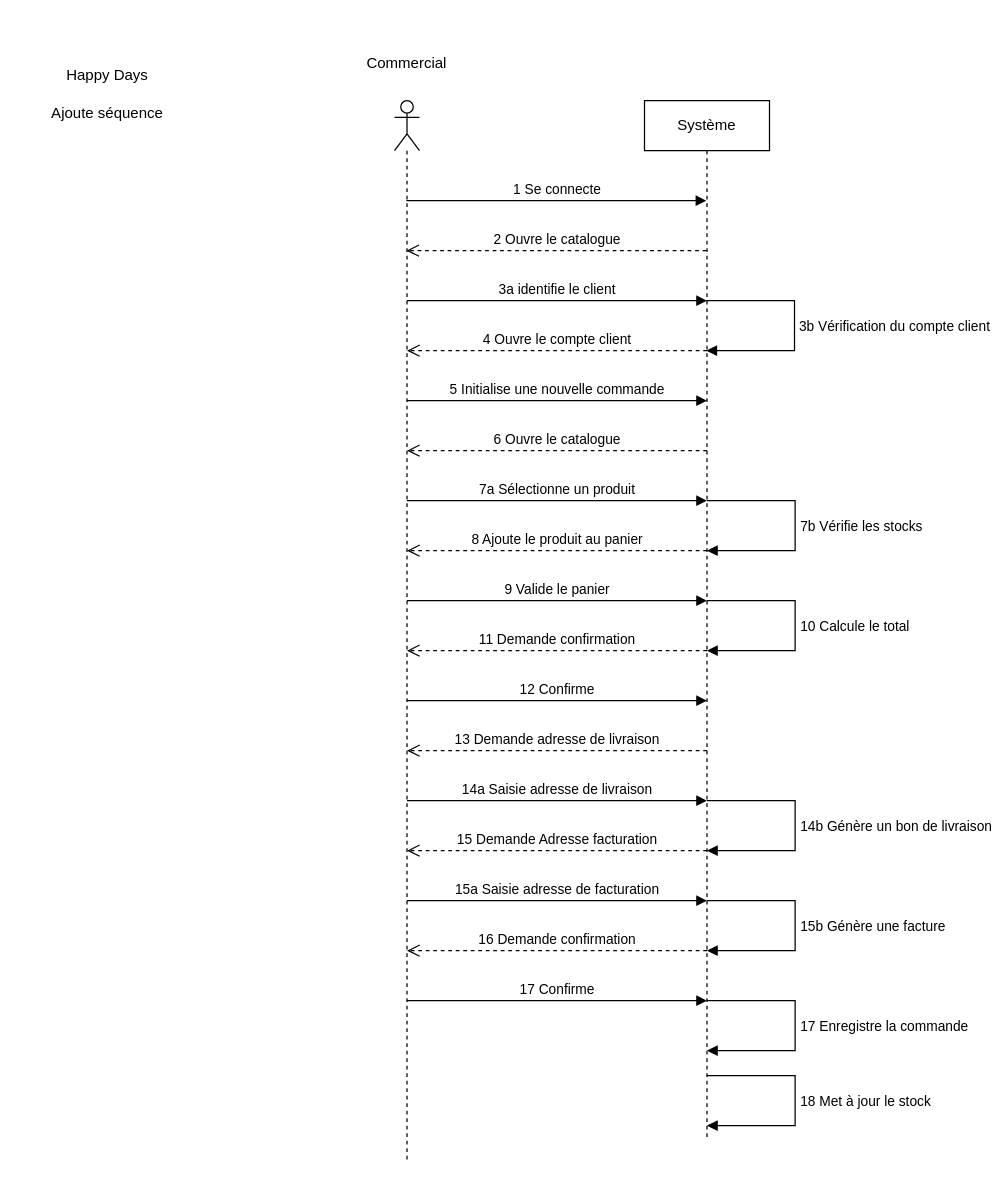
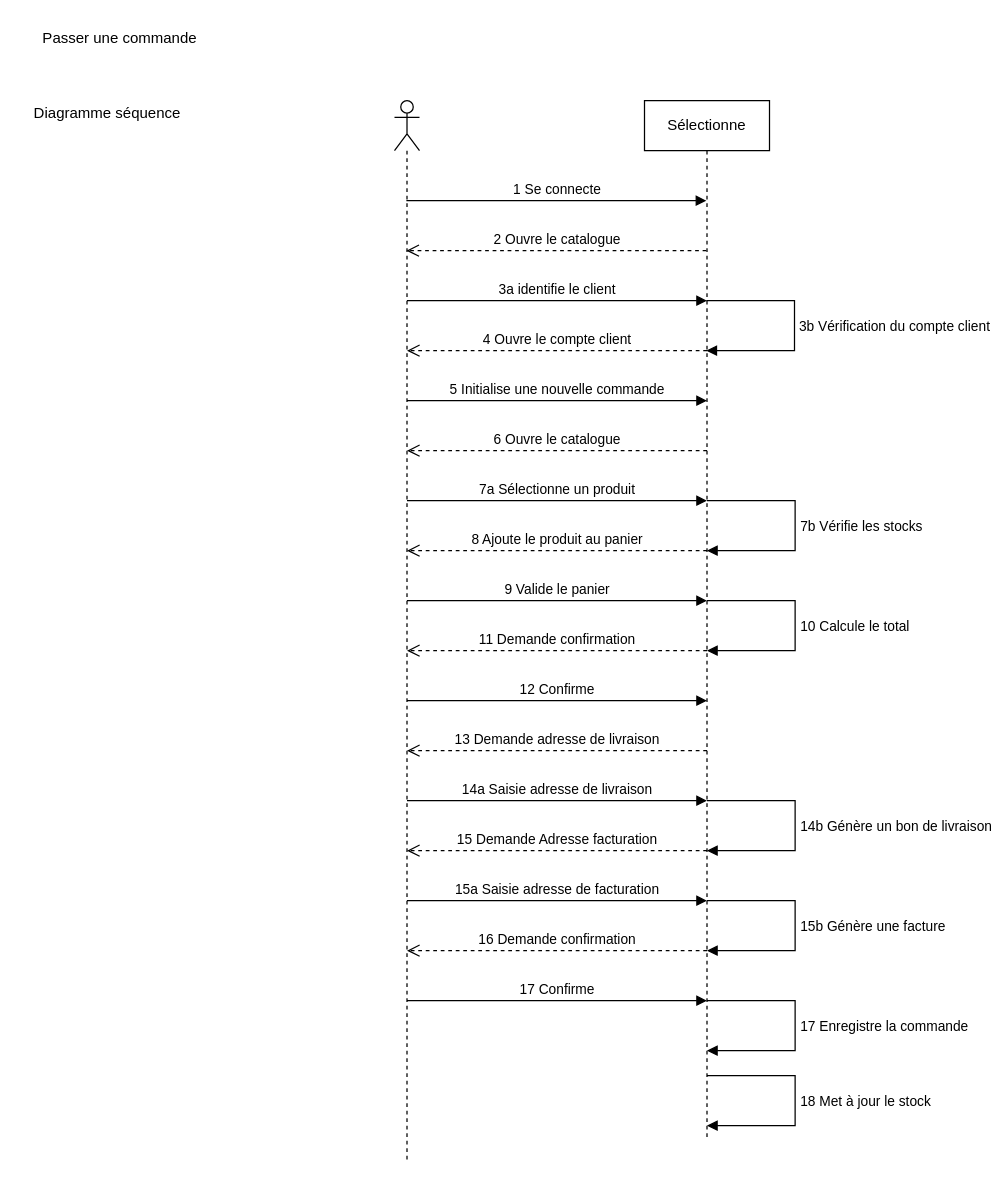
+ <mxCell id="5" value="Passer une commande" style="text;html=1;align=center;verticalAlign=middle;resizable=0;points=[];autosize=1;" vertex="1" parent="1"><mxGeometry x="25" y="20" width="140" height="20" as="geometry" /></mxCell>
- <mxCell id="4" value="Commercial" style="text;html=1;strokeColor=none;fillColor=none;align=center;verticalAlign=middle;whiteSpace=wrap;rounded=0;" vertex="1" parent="1"><mxGeometry x="305" y="40" width="40" height="20" as="geometry" /></mxCell>
- <mxCell id="16" value="Happy Days" style="text;html=1;align=center;verticalAlign=middle;resizable=0;points=[];autosize=1;" vertex="1" parent="1"><mxGeometry x="45" y="50" width="80" height="20" as="geometry" /></mxCell>
- <mxCell id="17" value="Ajoute séquence" style="text;html=1;align=center;verticalAlign=middle;resizable=0;points=[];autosize=1;" vertex="1" parent="1"><mxGeometry x="20" y="80" width="130" height="20" as="geometry" /></mxCell>
+ <mxCell id="17" value="Diagramme séquence" style="text;html=1;align=center;verticalAlign=middle;resizable=0;points=[];autosize=1;" vertex="1" parent="1"><mxGeometry x="20" y="80" width="130" height="20" as="geometry" /></mxCell>
- <mxCell id="2" value="Système" style="shape=umlLifeline;perimeter=lifelinePerimeter;whiteSpace=wrap;html=1;container=1;collapsible=0;recursiveResize=0;outlineConnect=0;" vertex="1" parent="1"><mxGeometry x="515" y="80" width="100" height="830" as="geometry" /></mxCell>
+ <mxCell id="2" value="Sélectionne" style="shape=umlLifeline;perimeter=lifelinePerimeter;whiteSpace=wrap;html=1;container=1;collapsible=0;recursiveResize=0;outlineConnect=0;" vertex="1" parent="1"><mxGeometry x="515" y="80" width="100" height="830" as="geometry" /></mxCell>
